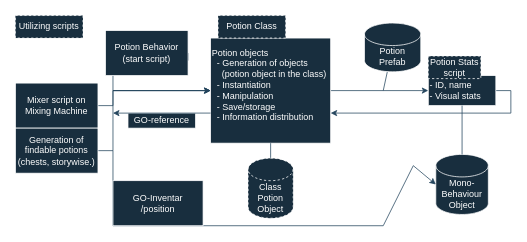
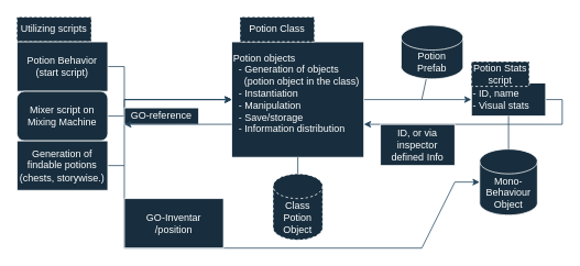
- <mxCell id="7" value="&lt;div&gt;Potion Behavior&lt;/div&gt;&lt;div&gt;(start script)&lt;br&gt;&lt;/div&gt;" style="whiteSpace=wrap;html=1;labelBackgroundColor=none;fillColor=#182E3E;strokeColor=#FFFFFF;fontColor=#FFFFFF;" parent="1" vertex="1"><mxGeometry x="140" y="40" width="110" height="60" as="geometry" /></mxCell>
+ <mxCell id="7" value="&lt;div&gt;Potion Behavior&lt;/div&gt;&lt;div&gt;(start script)&lt;br&gt;&lt;/div&gt;" style="whiteSpace=wrap;html=1;labelBackgroundColor=none;fillColor=#182E3E;strokeColor=#FFFFFF;fontColor=#FFFFFF;" parent="1" vertex="1"><mxGeometry x="20" y="50" width="110" height="60" as="geometry" /></mxCell>
- <mxCell id="9" value="&lt;div&gt;Mixer script on &lt;br&gt;&lt;/div&gt;&lt;div&gt;Mixing Machine&lt;br&gt;&lt;/div&gt;" style="whiteSpace=wrap;html=1;labelBackgroundColor=none;fillColor=#182E3E;strokeColor=#FFFFFF;fontColor=#FFFFFF;" parent="1" vertex="1"><mxGeometry x="20" y="110" width="110" height="60" as="geometry" /></mxCell>
+ <mxCell id="9" value="&lt;div&gt;Mixer script on &lt;br&gt;&lt;/div&gt;&lt;div&gt;Mixing Machine&lt;br&gt;&lt;/div&gt;" style="whiteSpace=wrap;html=1;labelBackgroundColor=none;fillColor=#182E3E;strokeColor=#FFFFFF;fontColor=#FFFFFF;rounded=1;" parent="1" vertex="1"><mxGeometry x="20" y="110" width="110" height="60" as="geometry" /></mxCell>
- <mxCell id="21" value="GO-reference" style="rounded=0;whiteSpace=wrap;html=1;labelBackgroundColor=none;fillColor=#182E3E;strokeColor=#FFFFFF;fontColor=#FFFFFF;" parent="1" vertex="1"><mxGeometry x="170" y="150" width="90" height="20" as="geometry" /></mxCell>
+ <mxCell id="21" value="GO-reference" style="rounded=0;whiteSpace=wrap;html=1;labelBackgroundColor=none;fillColor=#182E3E;strokeColor=#FFFFFF;fontColor=#FFFFFF;" parent="1" vertex="1"><mxGeometry x="150" y="130" width="90" height="20" as="geometry" /></mxCell>
+ <mxCell id="22" value="ID, or via inspector defined Info" style="rounded=0;whiteSpace=wrap;html=1;labelBackgroundColor=none;fillColor=#182E3E;strokeColor=#FFFFFF;fontColor=#FFFFFF;" parent="1" vertex="1"><mxGeometry x="460" y="150" width="90" height="50" as="geometry" /></mxCell>
- <mxCell id="17" value="&lt;div&gt;&lt;br&gt;&lt;/div&gt;&lt;div&gt;Mono-&lt;/div&gt;&lt;div&gt;Behaviour&lt;br&gt;&lt;/div&gt;&lt;div&gt;Object&lt;br&gt;&lt;/div&gt;&lt;div&gt;&lt;br&gt;&lt;/div&gt;" style="shape=cylinder3;whiteSpace=wrap;html=1;boundedLbl=1;backgroundOutline=1;size=15;fillColor=#182E3E;strokeColor=#FFFFFF;labelBackgroundColor=none;fontColor=#FFFFFF;" parent="1" vertex="1"><mxGeometry x="580" y="205" width="70" height="80" as="geometry" /></mxCell>
+ <mxCell id="17" value="&lt;div&gt;&lt;br&gt;&lt;/div&gt;&lt;div&gt;Mono-&lt;/div&gt;&lt;div&gt;Behaviour&lt;br&gt;&lt;/div&gt;&lt;div&gt;Object&lt;br&gt;&lt;/div&gt;&lt;div&gt;&lt;br&gt;&lt;/div&gt;" style="shape=cylinder3;whiteSpace=wrap;html=1;boundedLbl=1;backgroundOutline=1;size=15;fillColor=#182E3E;strokeColor=#FFFFFF;labelBackgroundColor=none;fontColor=#FFFFFF;" parent="1" vertex="1"><mxGeometry x="580" y="180" width="70" height="80" as="geometry" /></mxCell>
